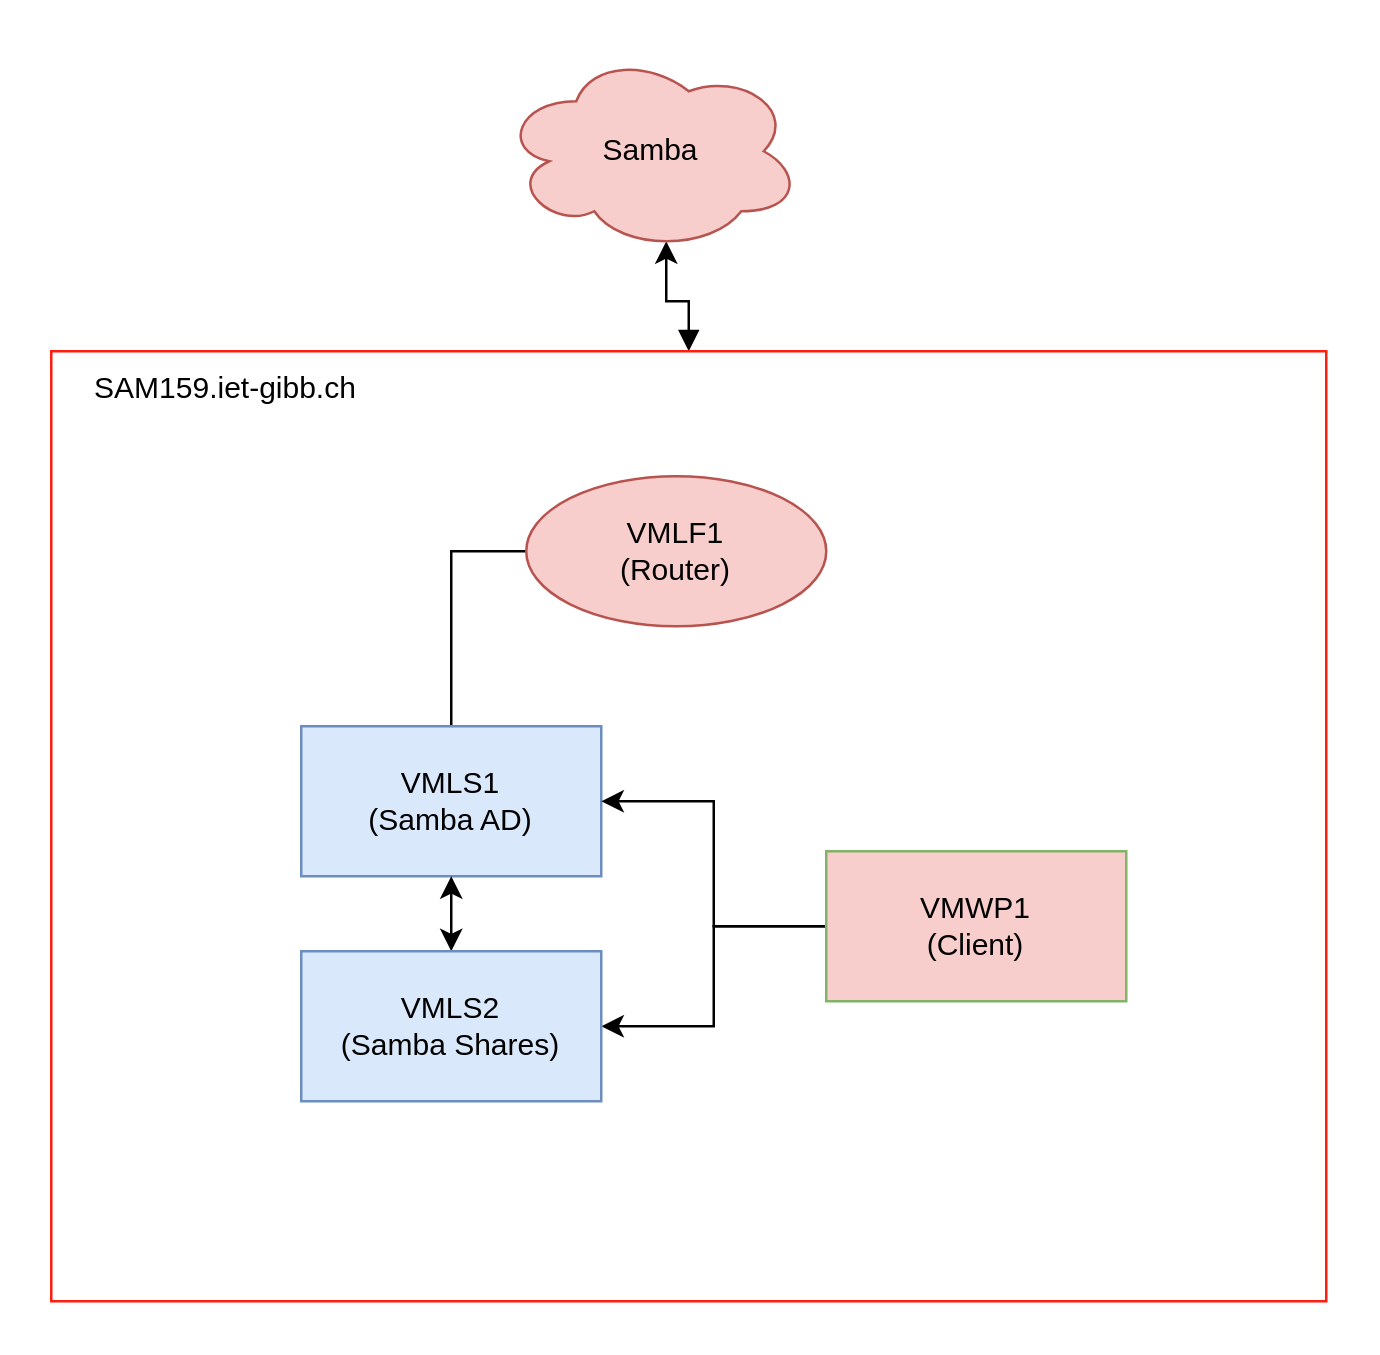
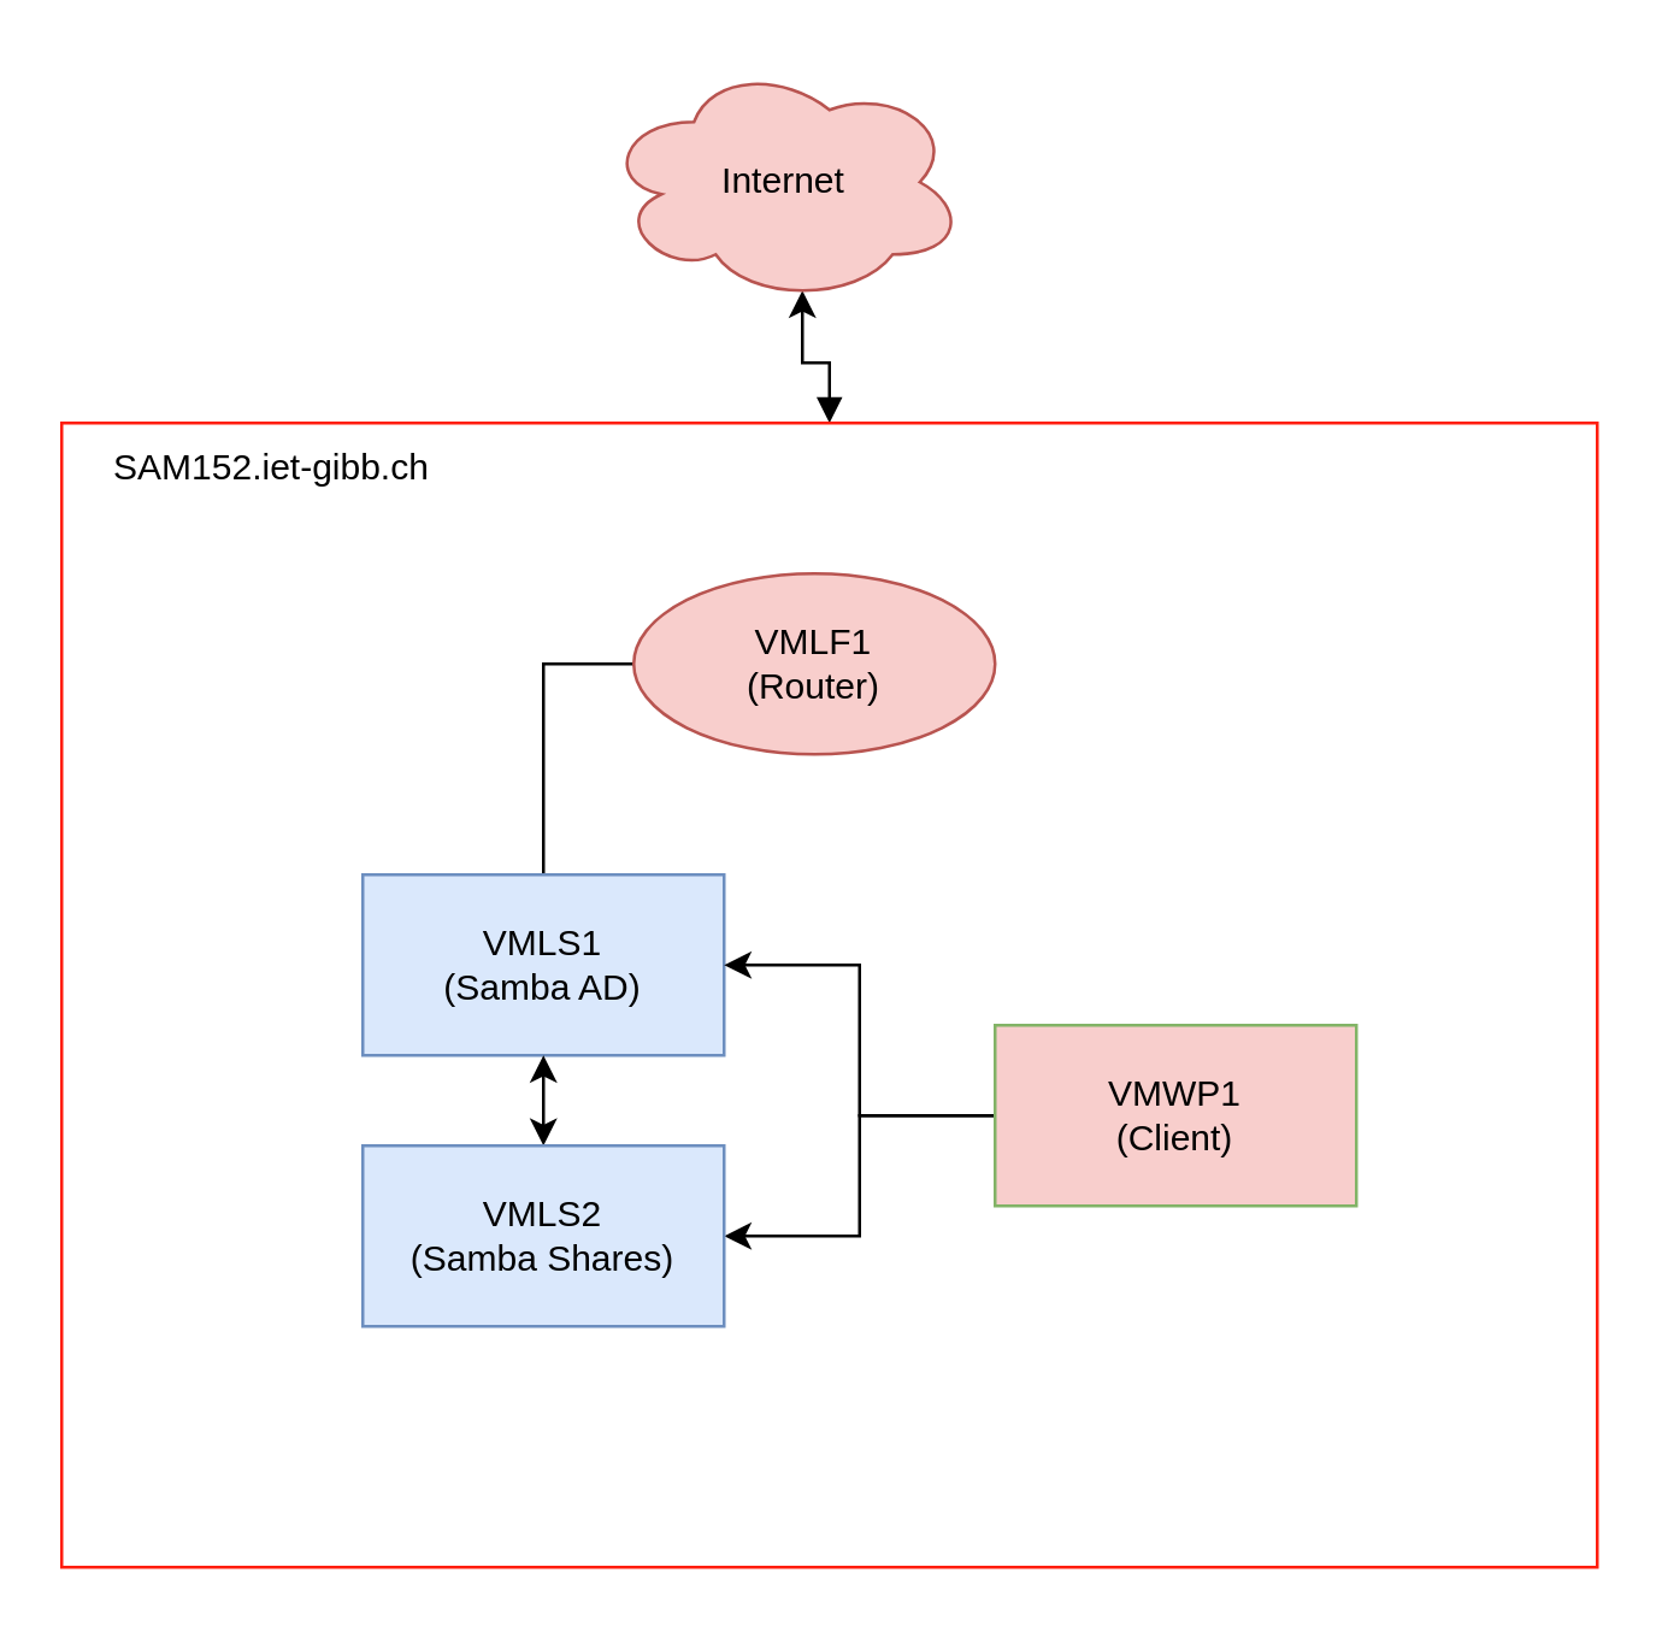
- <mxCell id="12" value="Samba" style="ellipse;shape=cloud;whiteSpace=wrap;html=1;fillColor=#f8cecc;strokeColor=#b85450;" vertex="1" parent="1"><mxGeometry x="200" y="20" width="120" height="80" as="geometry" /></mxCell>
+ <mxCell id="12" value="Internet" style="ellipse;shape=cloud;whiteSpace=wrap;html=1;fillColor=#f8cecc;strokeColor=#b85450;" vertex="1" parent="1"><mxGeometry x="200" y="20" width="120" height="80" as="geometry" /></mxCell>
- <mxCell id="13" value="SAM159.iet-gibb.ch" style="text;html=1;strokeColor=none;fillColor=none;align=center;verticalAlign=middle;whiteSpace=wrap;rounded=0;" vertex="1" parent="1"><mxGeometry x="20" y="140" width="140" height="30" as="geometry" /></mxCell>
+ <mxCell id="13" value="SAM152.iet-gibb.ch" style="text;html=1;strokeColor=none;fillColor=none;align=center;verticalAlign=middle;whiteSpace=wrap;rounded=0;" vertex="1" parent="1"><mxGeometry x="20" y="140" width="140" height="30" as="geometry" /></mxCell>
